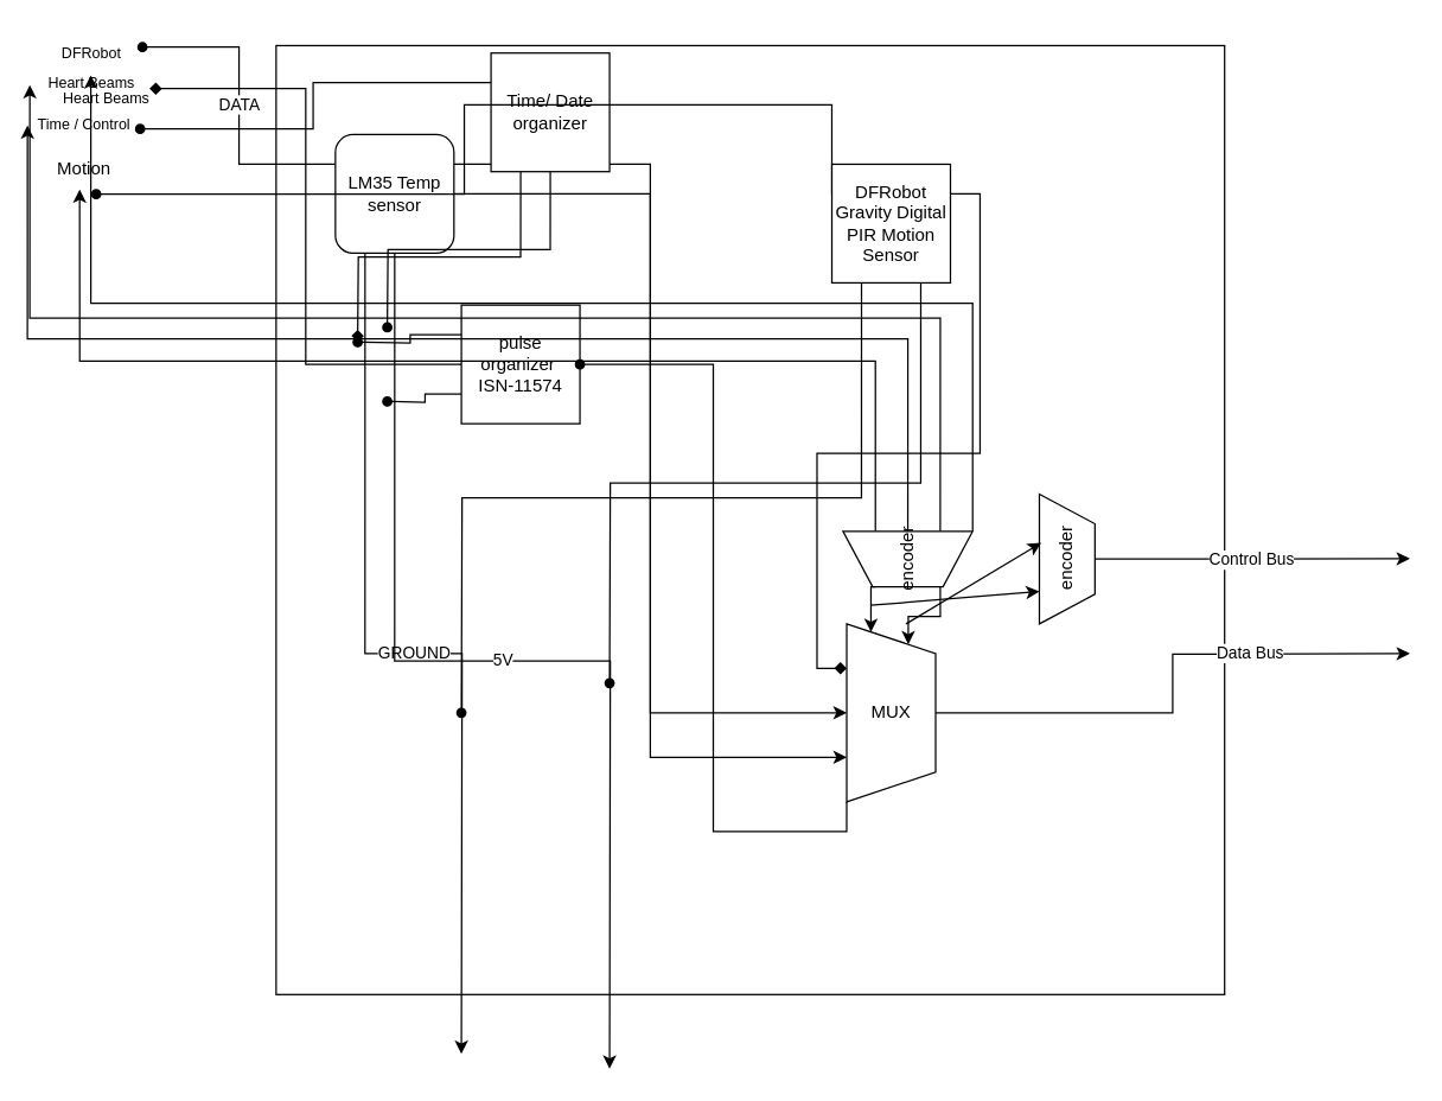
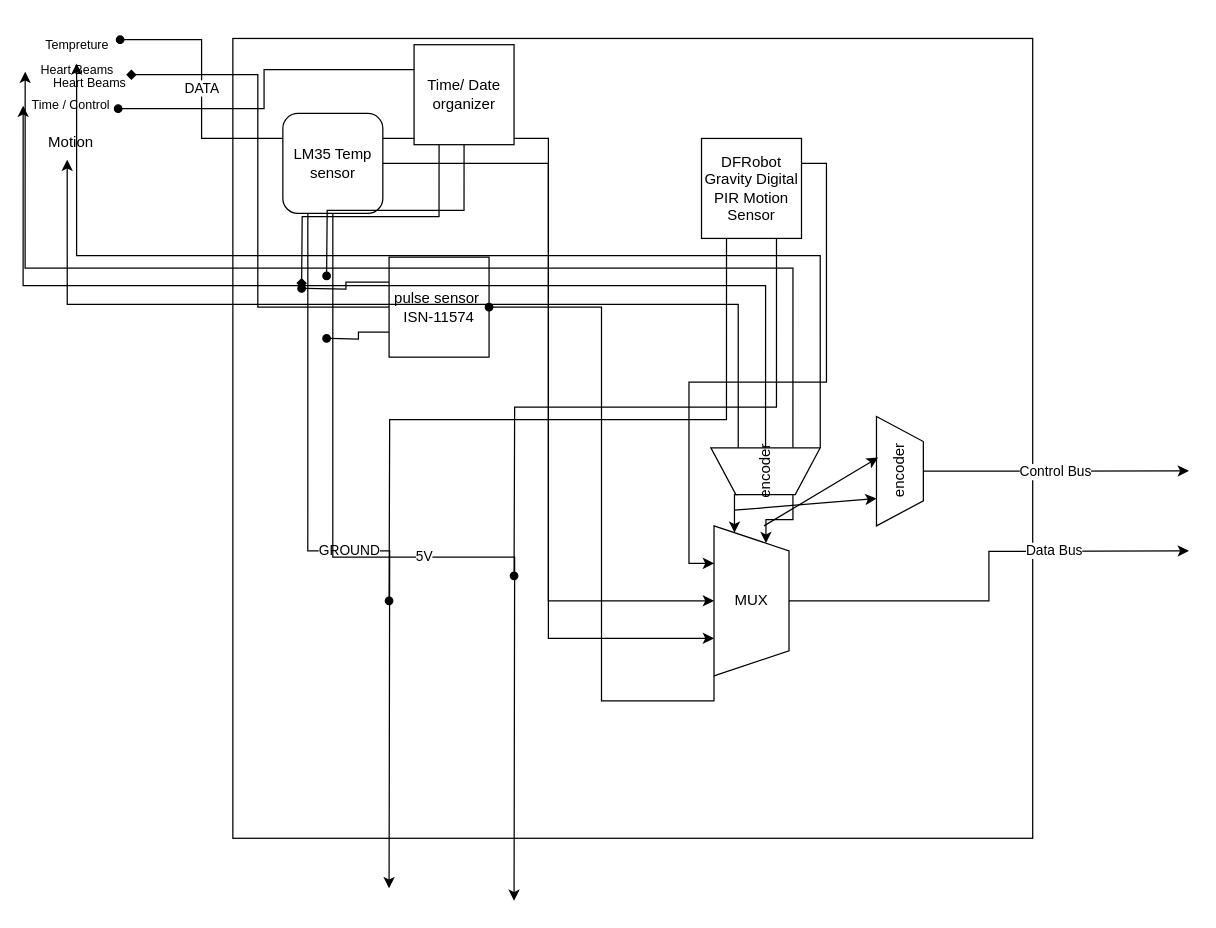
- <mxCell id="3" value="&lt;font style=&quot;font-size: 10px;&quot;&gt;DFRobot&lt;/font&gt;" style="text;html=1;align=center;verticalAlign=middle;resizable=0;points=[];autosize=1;strokeColor=none;fillColor=none;" vertex="1" parent="1"><mxGeometry x="25.83" y="20" width="70" height="30" as="geometry" /></mxCell>
+ <mxCell id="3" value="&lt;font style=&quot;font-size: 10px;&quot;&gt;Tempreture&lt;/font&gt;" style="text;html=1;align=center;verticalAlign=middle;resizable=0;points=[];autosize=1;strokeColor=none;fillColor=none;" vertex="1" parent="1"><mxGeometry x="25.83" y="20" width="70" height="30" as="geometry" /></mxCell>
- <mxCell id="21" style="edgeStyle=orthogonalEdgeStyle;rounded=0;orthogonalLoop=1;jettySize=auto;html=1;exitX=0;exitY=0.25;exitDx=0;exitDy=0;entryX=0.643;entryY=1.073;entryDx=0;entryDy=0;entryPerimeter=0;endArrow=oval;endFill=1;" edge="1" parent="1" source="25" target="6"><mxGeometry relative="1" as="geometry"><Array as="points"><mxPoint x="560.83" y="70" /><mxPoint x="312.83" y="70" /><mxPoint x="312.83" y="130" /></Array></mxGeometry></mxCell>
- <mxCell id="16" value="pulse organizer&amp;nbsp;&lt;br&gt;ISN-11574" style="whiteSpace=wrap;html=1;aspect=fixed;" vertex="1" parent="1"><mxGeometry x="310.83" y="205" width="80" height="80" as="geometry" /></mxCell>
+ <mxCell id="16" value="pulse sensor&amp;nbsp;&lt;br&gt;ISN-11574" style="whiteSpace=wrap;html=1;aspect=fixed;" vertex="1" parent="1"><mxGeometry x="310.83" y="205" width="80" height="80" as="geometry" /></mxCell>
- <mxCell id="24" style="edgeStyle=orthogonalEdgeStyle;rounded=0;orthogonalLoop=1;jettySize=auto;html=1;exitX=1;exitY=0.25;exitDx=0;exitDy=0;entryX=0.25;entryY=1;entryDx=0;entryDy=0;endArrow=diamond;" edge="1" parent="1" source="25" target="36"><mxGeometry relative="1" as="geometry" /></mxCell>
+ <mxCell id="24" style="edgeStyle=orthogonalEdgeStyle;rounded=0;orthogonalLoop=1;jettySize=auto;html=1;exitX=1;exitY=0.25;exitDx=0;exitDy=0;entryX=0.25;entryY=1;entryDx=0;entryDy=0;" edge="1" parent="1" source="25" target="36"><mxGeometry relative="1" as="geometry" /></mxCell>
